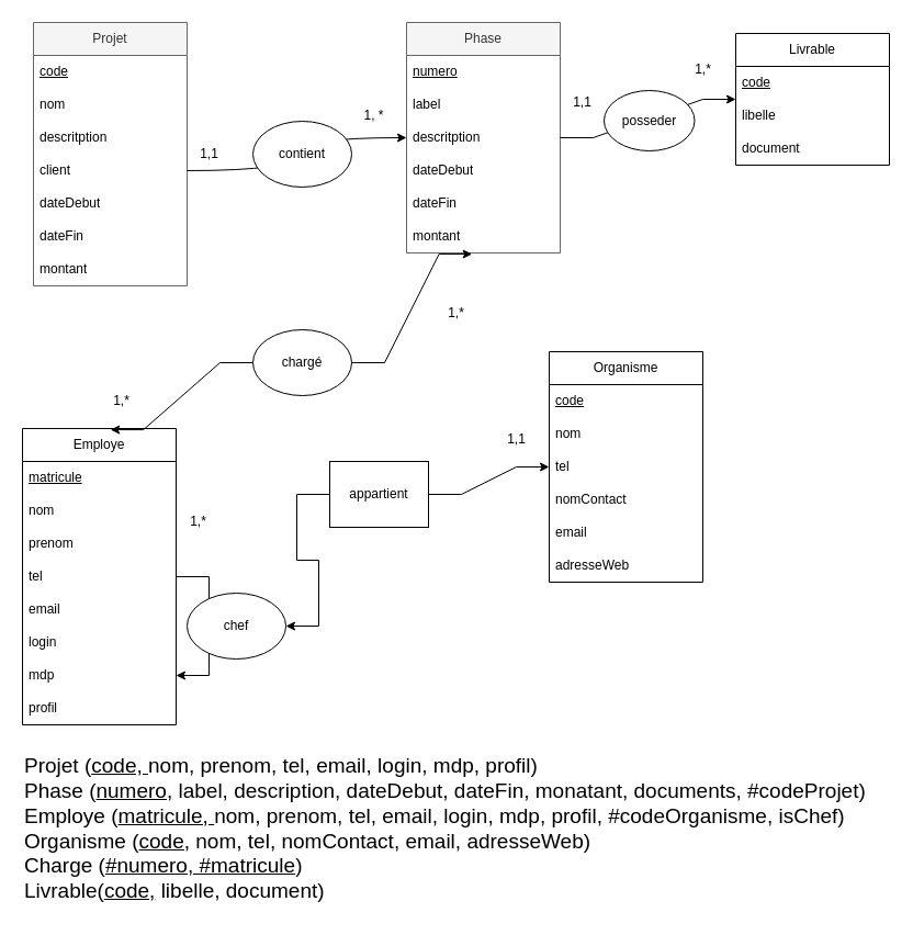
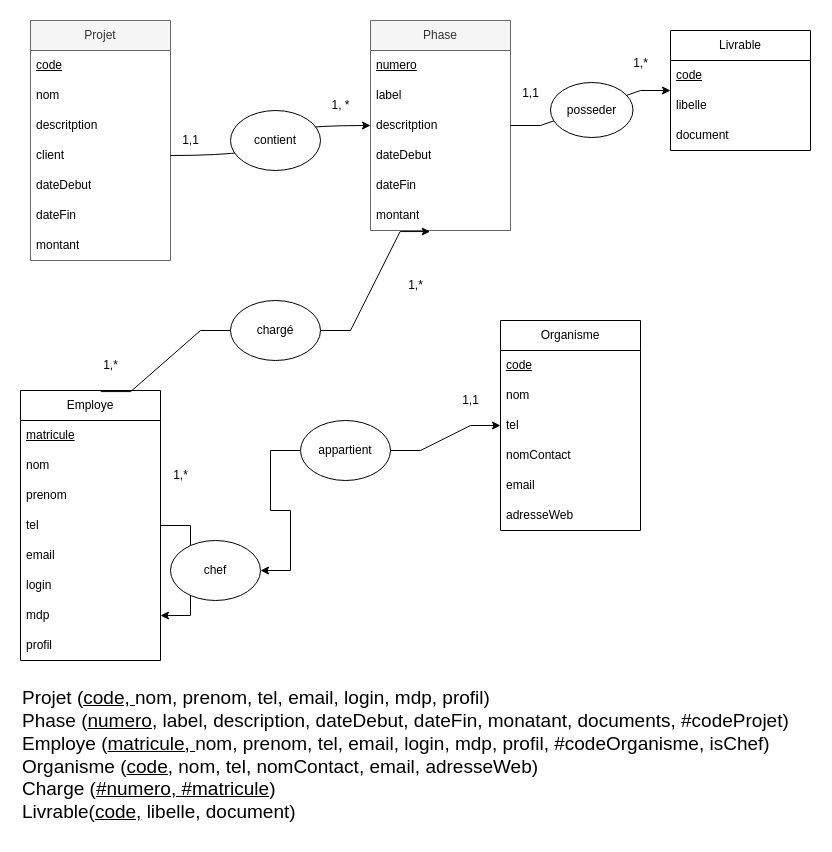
- <mxCell id="46" style="edgeStyle=entityRelationEdgeStyle;rounded=0;orthogonalLoop=1;jettySize=auto;html=1;entryX=0.573;entryY=0.004;entryDx=0;entryDy=0;entryPerimeter=0;" parent="1" source="43" target="21" edge="1"><mxGeometry relative="1" as="geometry" /></mxCell>
+ <mxCell id="46" style="edgeStyle=entityRelationEdgeStyle;rounded=0;orthogonalLoop=1;jettySize=auto;html=1;entryX=0.573;entryY=0.004;entryDx=0;entryDy=0;entryPerimeter=0;endArrow=none;" parent="1" source="43" target="21" edge="1"><mxGeometry relative="1" as="geometry" /></mxCell>
- <mxCell id="40" value="appartient" style="whiteSpace=wrap;html=1;rounded=0;" parent="1" vertex="1"><mxGeometry x="300" y="420" width="90" height="60" as="geometry" /></mxCell>
+ <mxCell id="40" value="appartient" style="ellipse;whiteSpace=wrap;html=1;" parent="1" vertex="1"><mxGeometry x="300" y="420" width="90" height="60" as="geometry" /></mxCell>
